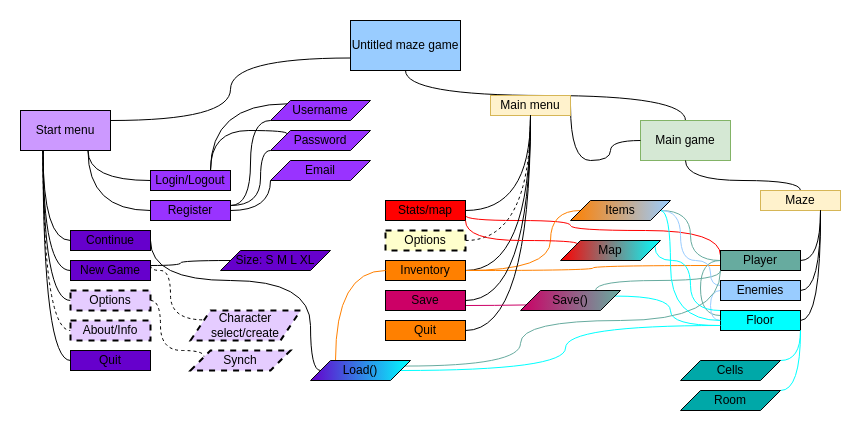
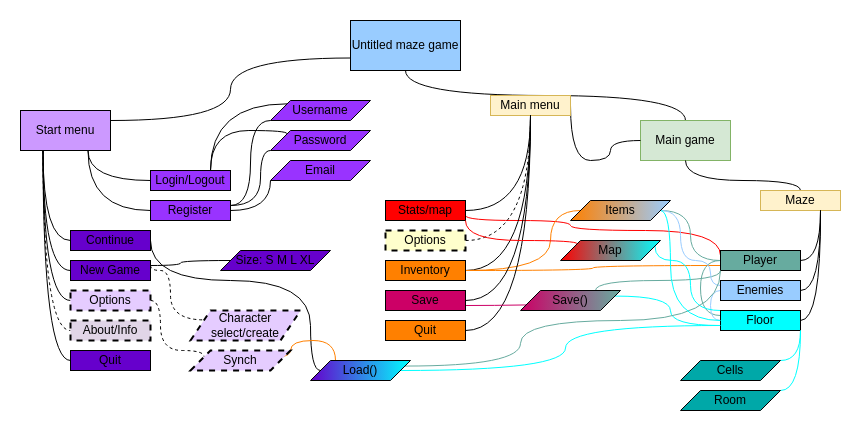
- <mxCell id="64" style="edgeStyle=orthogonalEdgeStyle;curved=1;rounded=0;sketch=0;orthogonalLoop=1;jettySize=auto;html=1;exitX=0.25;exitY=0;exitDx=0;exitDy=0;entryX=0;entryY=0.5;entryDx=0;entryDy=0;shadow=0;strokeColor=#FF8000;endArrow=none;endFill=0;elbow=vertical;" edge="1" parent="1" source="67" target="40"><mxGeometry relative="1" as="geometry" /></mxCell>
+ <mxCell id="64" style="edgeStyle=orthogonalEdgeStyle;curved=1;rounded=0;sketch=0;orthogonalLoop=1;jettySize=auto;html=1;exitX=0.25;exitY=0;exitDx=0;exitDy=0;shadow=0;strokeColor=#FF8000;endArrow=none;endFill=0;elbow=vertical;" edge="1" parent="1" source="67" target="70"><mxGeometry relative="1" as="geometry" /></mxCell>
- <mxCell id="18" value="About/Info" style="rounded=0;whiteSpace=wrap;html=1;dashed=1;strokeWidth=2;fillStyle=solid;fillColor=#E5CCFF;" vertex="1" parent="1"><mxGeometry x="70" y="320" width="80" height="20" as="geometry" /></mxCell>
+ <mxCell id="18" value="About/Info" style="rounded=0;whiteSpace=wrap;html=1;dashed=1;strokeWidth=2;fillStyle=solid;fillColor=#e1d5e7;" vertex="1" parent="1"><mxGeometry x="70" y="320" width="80" height="20" as="geometry" /></mxCell>
